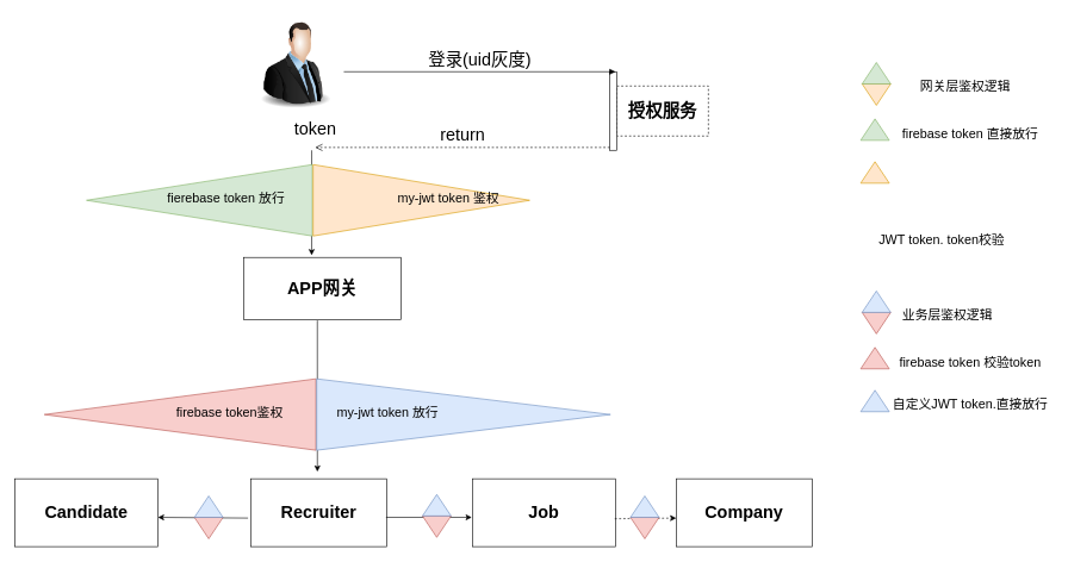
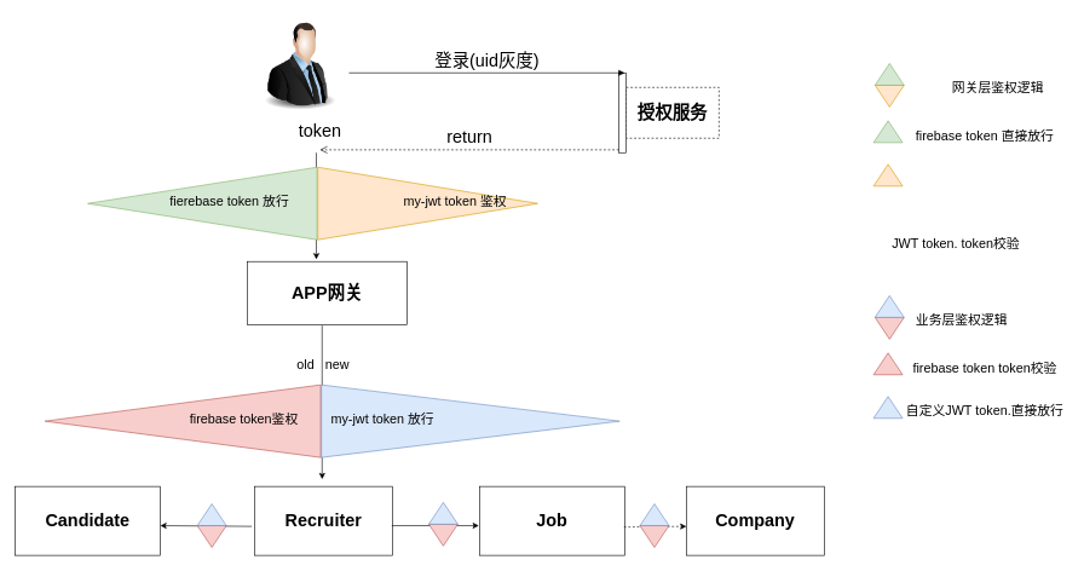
- <mxCell id="42" value="&lt;font style=&quot;font-size: 18px&quot;&gt;网关层鉴权逻辑&lt;/font&gt;" style="text;html=1;align=center;verticalAlign=middle;resizable=0;points=[];autosize=1;strokeColor=none;fillColor=none;fontSize=24;" vertex="1" parent="1"><mxGeometry x="1279" y="99" width="140" height="40" as="geometry" /></mxCell>
+ <mxCell id="42" value="&lt;font style=&quot;font-size: 18px&quot;&gt;网关层鉴权逻辑&lt;/font&gt;" style="text;html=1;align=center;verticalAlign=middle;resizable=0;points=[];autosize=1;strokeColor=none;fillColor=none;fontSize=24;" vertex="1" parent="1"><mxGeometry x="1304" y="99" width="140" height="40" as="geometry" /></mxCell>
+ <mxCell id="31" value="old&amp;nbsp; &amp;nbsp;new" style="text;html=1;align=center;verticalAlign=middle;resizable=0;points=[];autosize=1;strokeColor=none;fillColor=none;fontSize=18;" vertex="1" parent="1"><mxGeometry x="399" y="487" width="90" height="30" as="geometry" /></mxCell>
- <mxCell id="28" value="&lt;span style=&quot;font-size: 18px&quot;&gt;firebase token 校验token&lt;/span&gt;" style="text;html=1;align=center;verticalAlign=middle;resizable=0;points=[];autosize=1;strokeColor=none;fillColor=none;fontSize=24;" parent="1" vertex="1"><mxGeometry x="1251" y="486" width="210" height="40" as="geometry" /></mxCell>
+ <mxCell id="28" value="&lt;span style=&quot;font-size: 18px&quot;&gt;firebase token token校验&lt;/span&gt;" style="text;html=1;align=center;verticalAlign=middle;resizable=0;points=[];autosize=1;strokeColor=none;fillColor=none;fontSize=24;" parent="1" vertex="1"><mxGeometry x="1251" y="486" width="210" height="40" as="geometry" /></mxCell>
- <mxCell id="30" value="&lt;font style=&quot;font-size: 18px&quot;&gt;firebase token鉴权&lt;/font&gt;" style="text;html=1;align=center;verticalAlign=middle;resizable=0;points=[];autosize=1;strokeColor=none;fillColor=none;" vertex="1" parent="1"><mxGeometry x="240" y="568" width="160" height="20" as="geometry" /></mxCell>
+ <mxCell id="30" value="&lt;font style=&quot;font-size: 18px&quot;&gt;firebase token鉴权&lt;/font&gt;" style="text;html=1;align=center;verticalAlign=middle;resizable=0;points=[];autosize=1;strokeColor=none;fillColor=none;" vertex="1" parent="1"><mxGeometry x="255" y="568" width="160" height="20" as="geometry" /></mxCell>
- <mxCell id="32" value="&lt;font style=&quot;font-size: 18px&quot;&gt;my-jwt token 放行&lt;/font&gt;" style="text;html=1;align=center;verticalAlign=middle;resizable=0;points=[];autosize=1;strokeColor=none;fillColor=none;" vertex="1" parent="1"><mxGeometry x="461" y="568" width="160" height="20" as="geometry" /></mxCell>
+ <mxCell id="32" value="&lt;font style=&quot;font-size: 18px&quot;&gt;my-jwt token 放行&lt;/font&gt;" style="text;html=1;align=center;verticalAlign=middle;resizable=0;points=[];autosize=1;strokeColor=none;fillColor=none;" vertex="1" parent="1"><mxGeometry x="446" y="568" width="160" height="20" as="geometry" /></mxCell>
